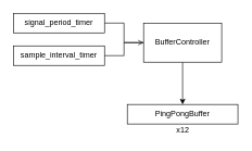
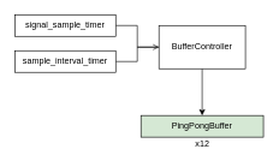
- <mxCell id="7" value="signal_period_timer" style="rounded=0;whiteSpace=wrap;html=1;" parent="1" vertex="1"><mxGeometry x="20" y="20" width="140" height="30" as="geometry" /></mxCell>
+ <mxCell id="7" value="signal_sample_timer" style="rounded=0;whiteSpace=wrap;html=1;" parent="1" vertex="1"><mxGeometry x="20" y="20" width="140" height="30" as="geometry" /></mxCell>
- <mxCell id="8" value="PingPongBuffer" style="rounded=0;whiteSpace=wrap;html=1;" parent="1" vertex="1"><mxGeometry x="195" y="160" width="170" height="30" as="geometry" /></mxCell>
+ <mxCell id="8" value="PingPongBuffer" style="rounded=0;whiteSpace=wrap;html=1;fillColor=#d5e8d4;" parent="1" vertex="1"><mxGeometry x="195" y="160" width="170" height="30" as="geometry" /></mxCell>
